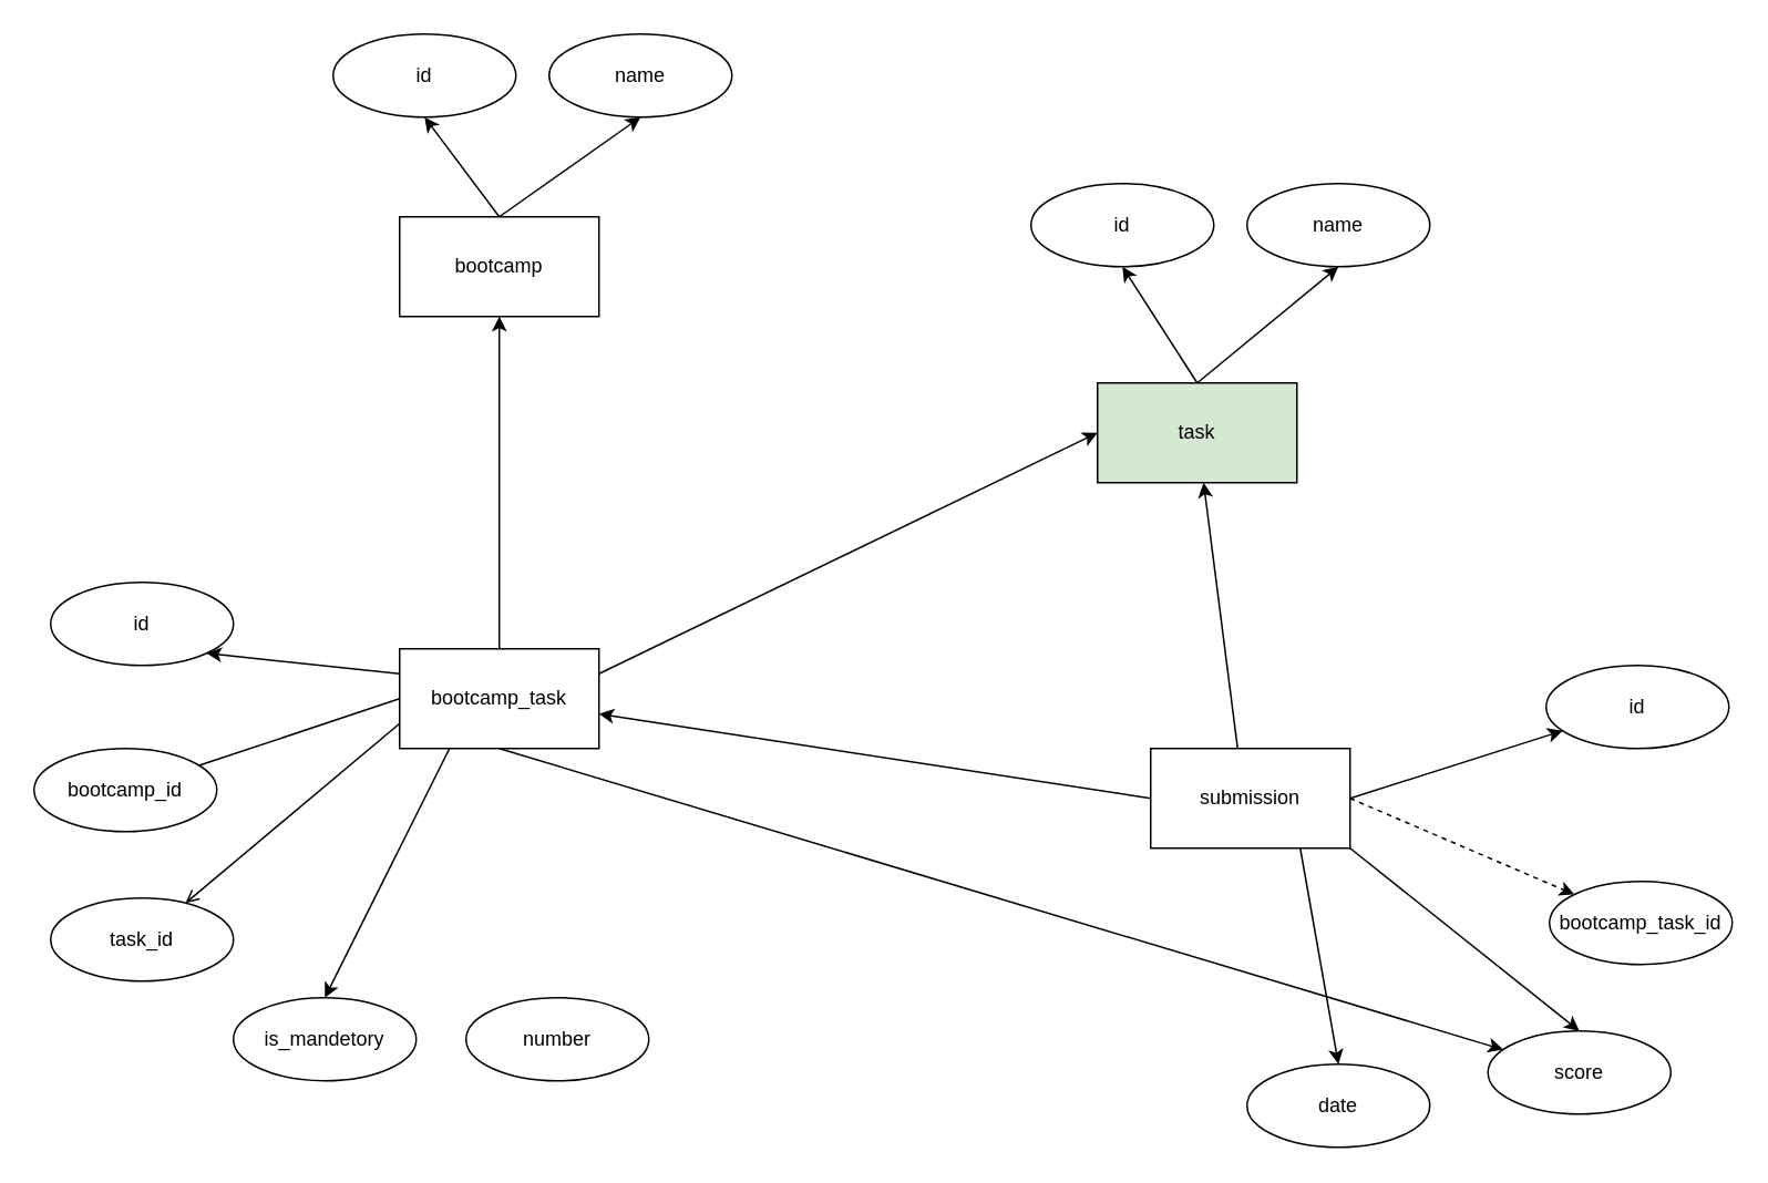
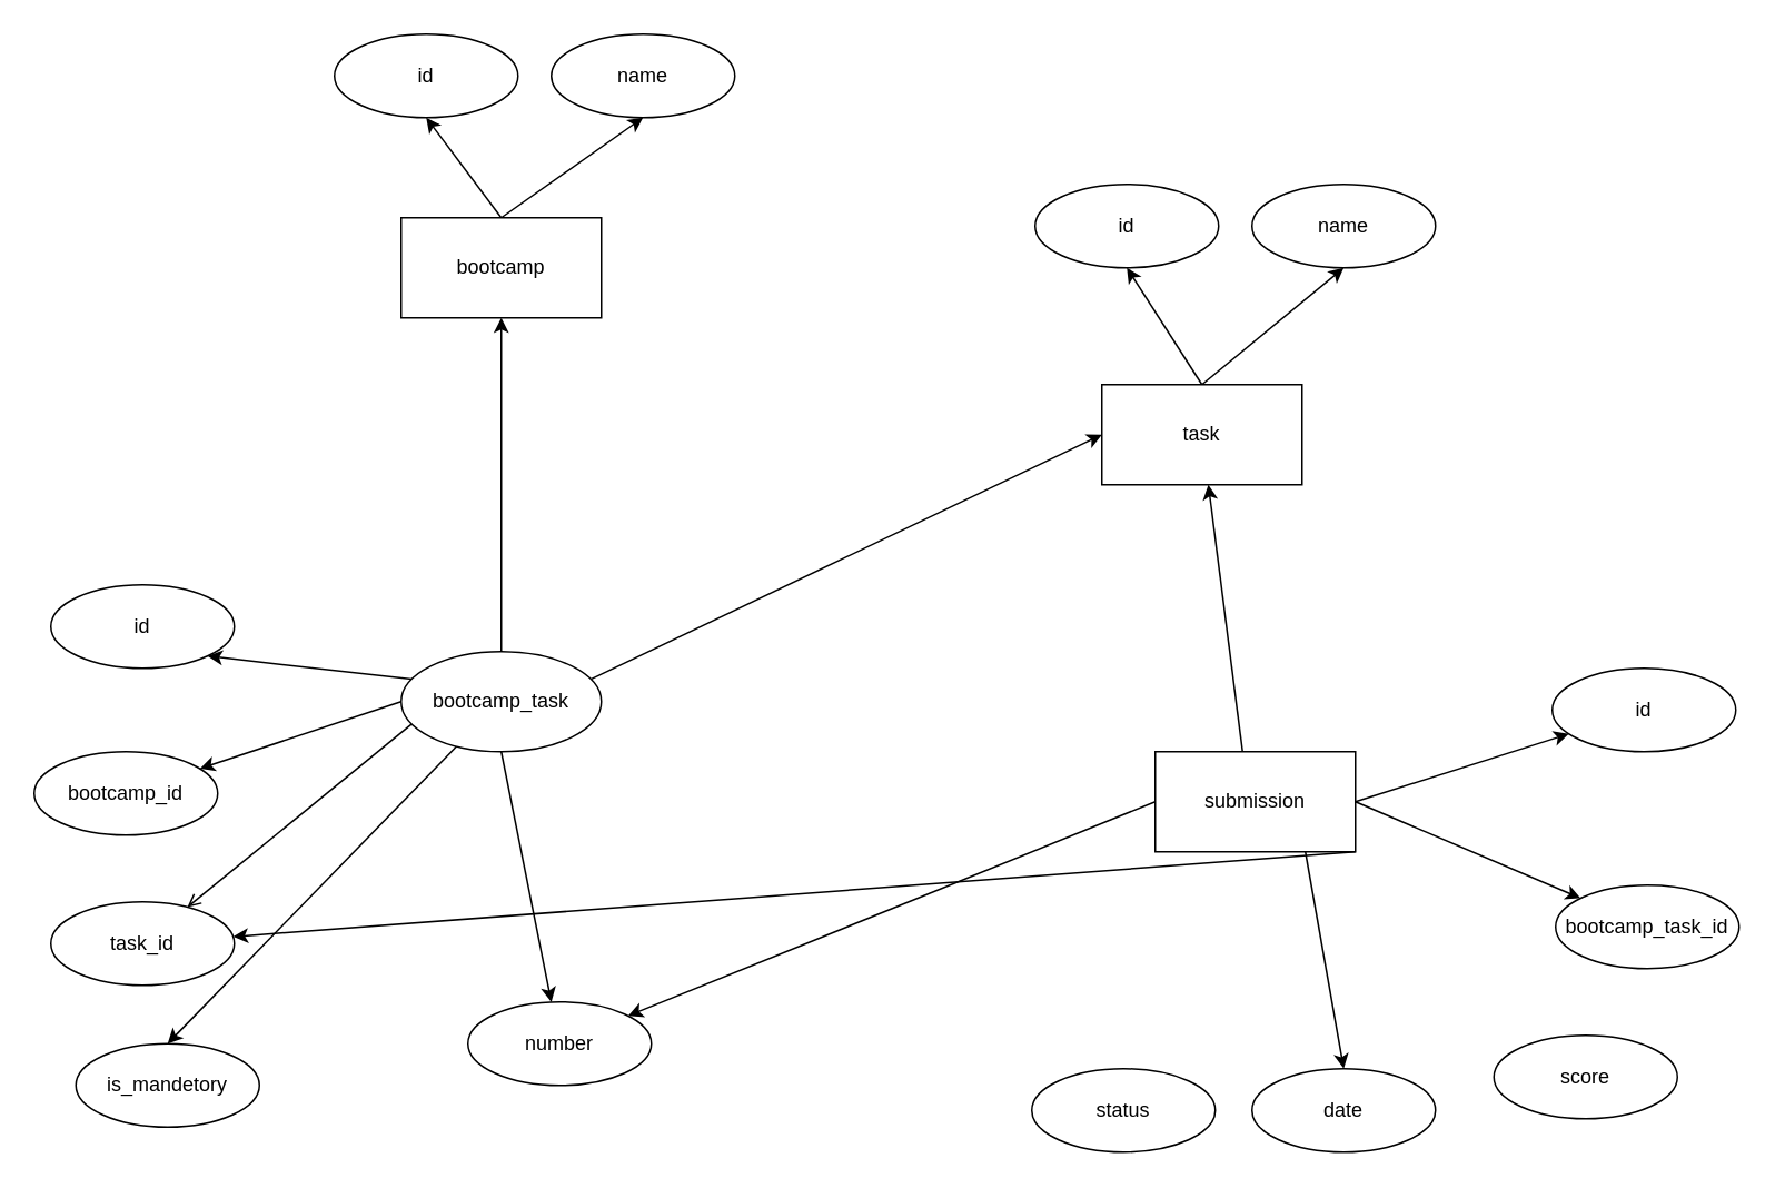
- <mxCell id="7" value="task" style="rounded=0;whiteSpace=wrap;html=1;fillColor=#d5e8d4;" vertex="1" parent="1"><mxGeometry x="660" y="230" width="120" height="60" as="geometry" /></mxCell>
+ <mxCell id="7" value="task" style="rounded=0;whiteSpace=wrap;html=1;" vertex="1" parent="1"><mxGeometry x="660" y="230" width="120" height="60" as="geometry" /></mxCell>
- <mxCell id="15" value="bootcamp_task" style="rounded=0;whiteSpace=wrap;html=1;" vertex="1" parent="1"><mxGeometry y="390" width="120" height="60" as="geometry" x="240" /></mxCell>
+ <mxCell id="15" value="bootcamp_task" style="ellipse;whiteSpace=wrap;html=1;" vertex="1" parent="1"><mxGeometry y="390" width="120" height="60" as="geometry" x="240" /></mxCell>
- <mxCell id="17" style="edgeStyle=none;rounded=0;orthogonalLoop=1;jettySize=auto;html=1;exitX=0;exitY=0.5;exitDx=0;exitDy=0;" edge="1" parent="1" source="22" target="15"><mxGeometry relative="1" as="geometry" /></mxCell>
+ <mxCell id="17" style="edgeStyle=none;rounded=0;orthogonalLoop=1;jettySize=auto;html=1;exitX=0;exitY=0.5;exitDx=0;exitDy=0;" edge="1" parent="1" source="22" target="33"><mxGeometry relative="1" as="geometry" /></mxCell>
- <mxCell id="12" style="edgeStyle=none;rounded=0;orthogonalLoop=1;jettySize=auto;html=1;exitX=0;exitY=0.5;exitDx=0;exitDy=0;endArrow=none;" edge="1" parent="1" source="15" target="28"><mxGeometry relative="1" as="geometry" /></mxCell>
+ <mxCell id="12" style="edgeStyle=none;rounded=0;orthogonalLoop=1;jettySize=auto;html=1;exitX=0;exitY=0.5;exitDx=0;exitDy=0;" edge="1" parent="1" source="15" target="28"><mxGeometry relative="1" as="geometry" /></mxCell>
- <mxCell id="21" style="edgeStyle=none;rounded=0;orthogonalLoop=1;jettySize=auto;html=1;exitX=1;exitY=0.5;exitDx=0;exitDy=0;dashed=1;" edge="1" parent="1" source="22" target="32"><mxGeometry relative="1" as="geometry" /></mxCell>
+ <mxCell id="21" style="edgeStyle=none;rounded=0;orthogonalLoop=1;jettySize=auto;html=1;exitX=1;exitY=0.5;exitDx=0;exitDy=0;" edge="1" parent="1" source="22" target="32"><mxGeometry relative="1" as="geometry" /></mxCell>
- <mxCell id="20" style="edgeStyle=none;rounded=0;orthogonalLoop=1;jettySize=auto;html=1;exitX=1;exitY=1;exitDx=0;exitDy=0;entryX=0.5;entryY=0;entryDx=0;entryDy=0;" edge="1" parent="1" source="22" target="36"><mxGeometry relative="1" as="geometry" /></mxCell>
+ <mxCell id="20" style="edgeStyle=none;rounded=0;orthogonalLoop=1;jettySize=auto;html=1;exitX=1;exitY=1;exitDx=0;exitDy=0;" edge="1" parent="1" source="22" target="29"><mxGeometry relative="1" as="geometry" /></mxCell>
- <mxCell id="9" style="edgeStyle=none;rounded=0;orthogonalLoop=1;jettySize=auto;html=1;exitX=0.5;exitY=1;exitDx=0;exitDy=0;" edge="1" parent="1" source="15" target="36"><mxGeometry relative="1" as="geometry" /></mxCell>
+ <mxCell id="9" style="edgeStyle=none;rounded=0;orthogonalLoop=1;jettySize=auto;html=1;exitX=0.5;exitY=1;exitDx=0;exitDy=0;" edge="1" parent="1" source="15" target="33"><mxGeometry relative="1" as="geometry" /></mxCell>
- <mxCell id="31" value="is_mandetory" style="ellipse;whiteSpace=wrap;html=1;" vertex="1" parent="1"><mxGeometry x="140" y="600" width="110" height="50" as="geometry" /></mxCell>
+ <mxCell id="31" value="is_mandetory" style="ellipse;whiteSpace=wrap;html=1;" vertex="1" parent="1"><mxGeometry x="45" y="625" width="110" height="50" as="geometry" /></mxCell>
+ <mxCell id="35" value="status" style="ellipse;whiteSpace=wrap;html=1;" vertex="1" parent="1"><mxGeometry x="618" y="640" width="110" height="50" as="geometry" /></mxCell>
